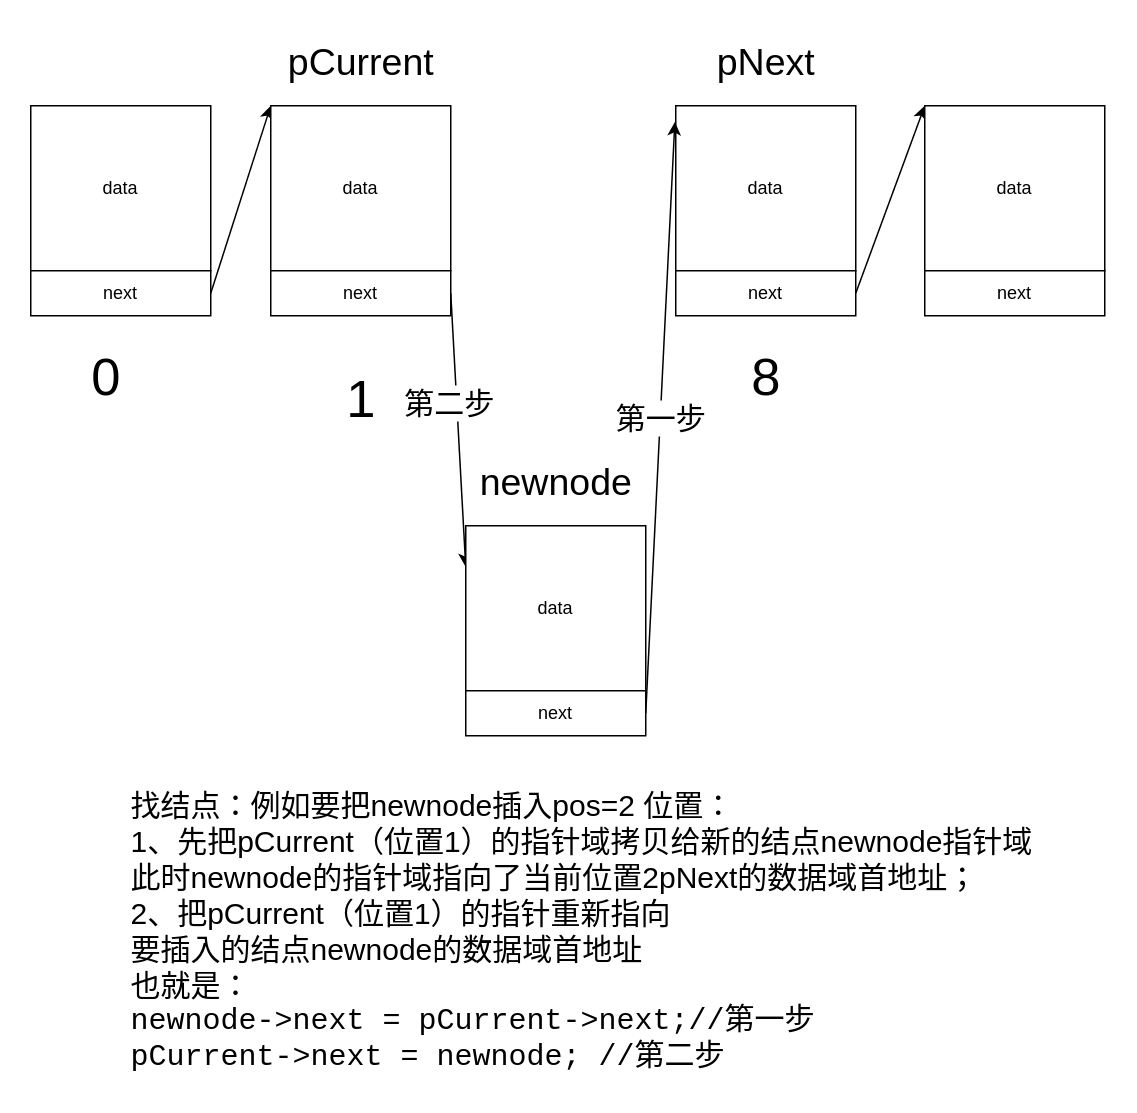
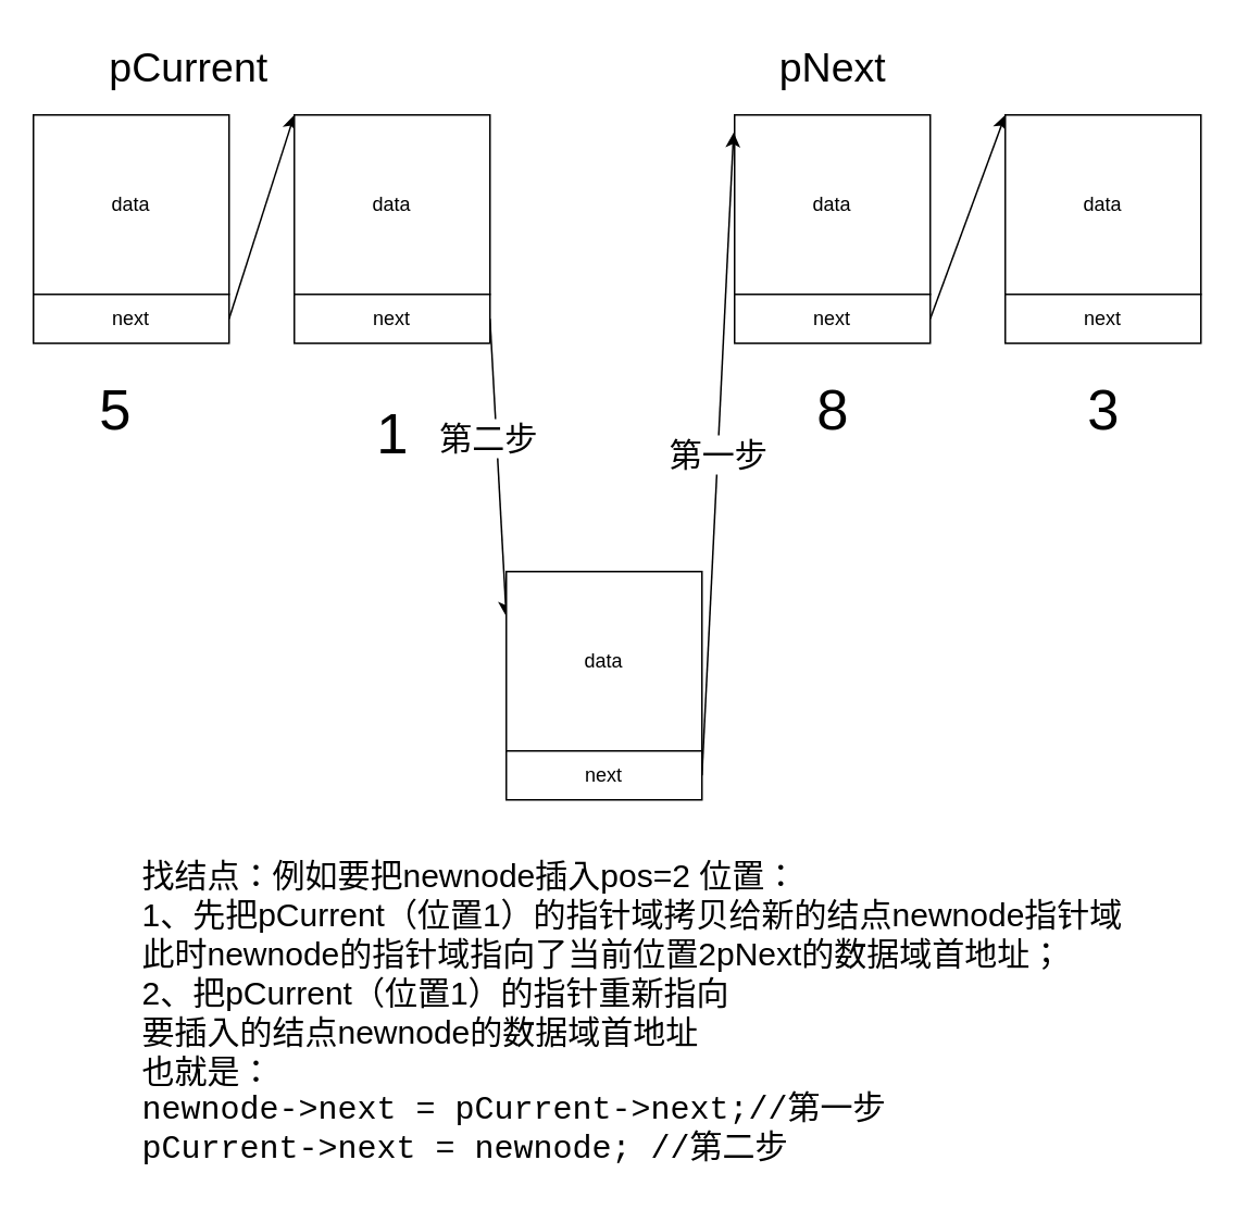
- <mxCell id="17" value="pCurrent&lt;br style=&quot;font-size: 25px;&quot;&gt;" style="text;html=1;align=center;verticalAlign=middle;resizable=0;points=[];autosize=1;strokeColor=none;fillColor=none;fontSize=25;" parent="1" vertex="1"><mxGeometry x="185" y="20" width="110" height="40" as="geometry" /></mxCell>
+ <mxCell id="17" value="pCurrent&lt;br style=&quot;font-size: 25px;&quot;&gt;" style="text;html=1;align=center;verticalAlign=middle;resizable=0;points=[];autosize=1;strokeColor=none;fillColor=none;fontSize=25;" parent="1" vertex="1"><mxGeometry x="60" y="20" width="110" height="40" as="geometry" /></mxCell>
- <mxCell id="20" value="0" style="text;html=1;align=center;verticalAlign=middle;resizable=0;points=[];autosize=1;strokeColor=none;fillColor=none;fontSize=35;" parent="1" vertex="1"><mxGeometry x="55" y="225" width="30" height="50" as="geometry" /></mxCell>
+ <mxCell id="20" value="5" style="text;html=1;align=center;verticalAlign=middle;resizable=0;points=[];autosize=1;strokeColor=none;fillColor=none;fontSize=35;" parent="1" vertex="1"><mxGeometry x="55" y="225" width="30" height="50" as="geometry" /></mxCell>
+ <mxCell id="23" value="3" style="text;html=1;align=center;verticalAlign=middle;resizable=0;points=[];autosize=1;strokeColor=none;fillColor=none;fontSize=35;" parent="1" vertex="1"><mxGeometry x="661" y="225" width="30" height="50" as="geometry" /></mxCell>
- <mxCell id="19" value="newnode" style="text;html=1;align=center;verticalAlign=middle;resizable=0;points=[];autosize=1;strokeColor=none;fillColor=none;fontSize=25;" parent="1" vertex="1"><mxGeometry x="310" y="300" width="120" height="40" as="geometry" /></mxCell>
